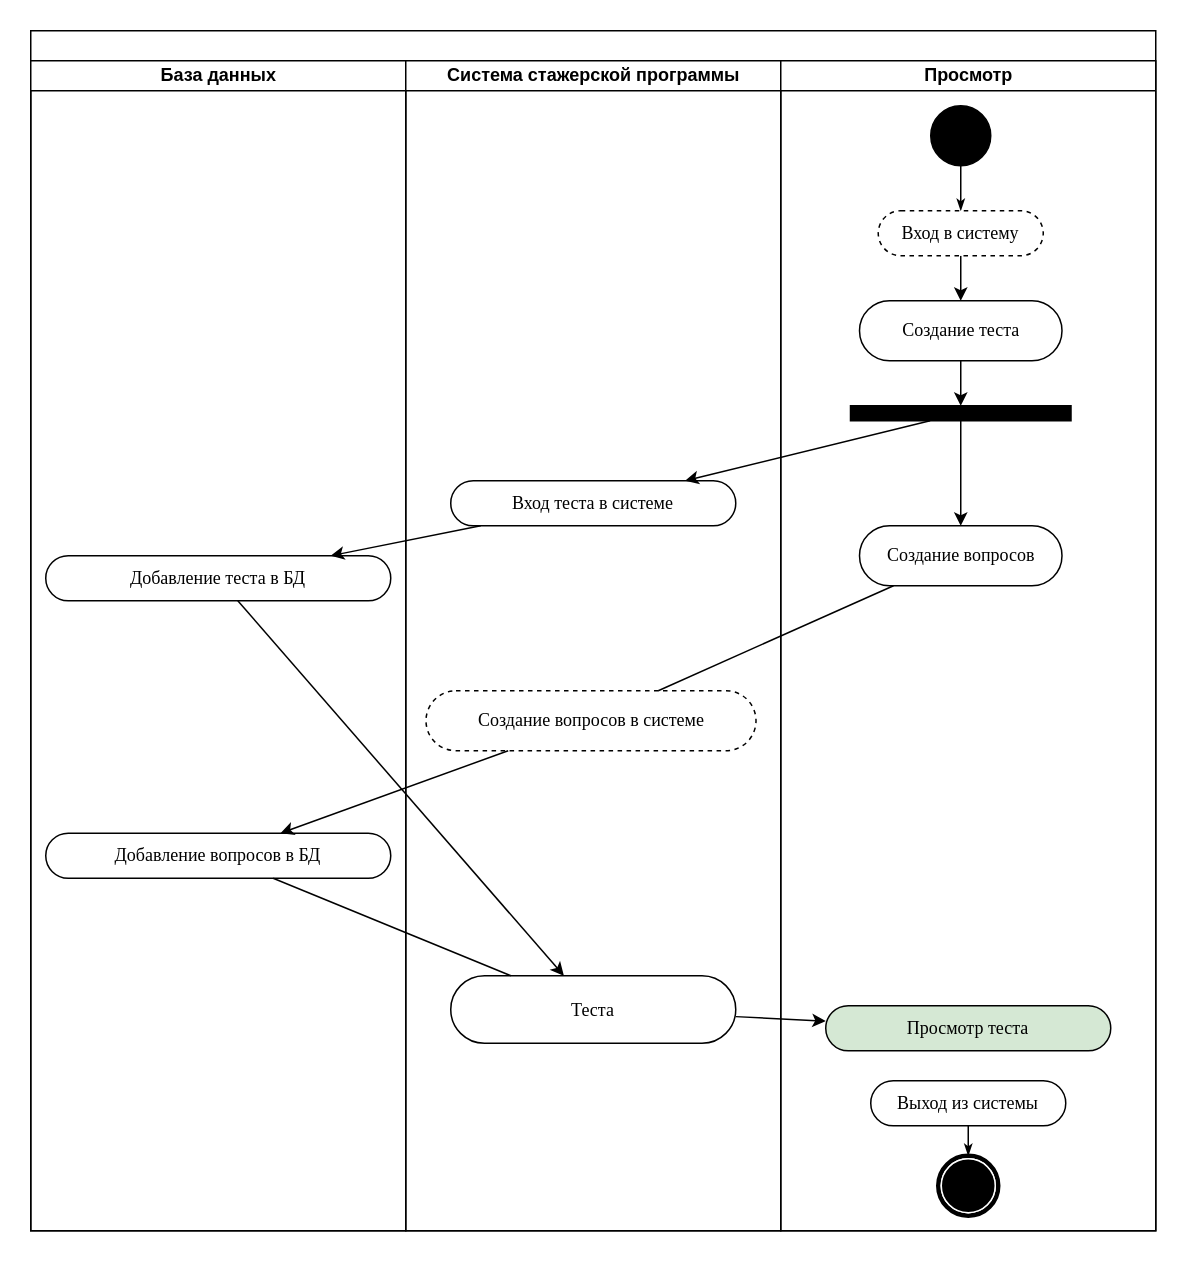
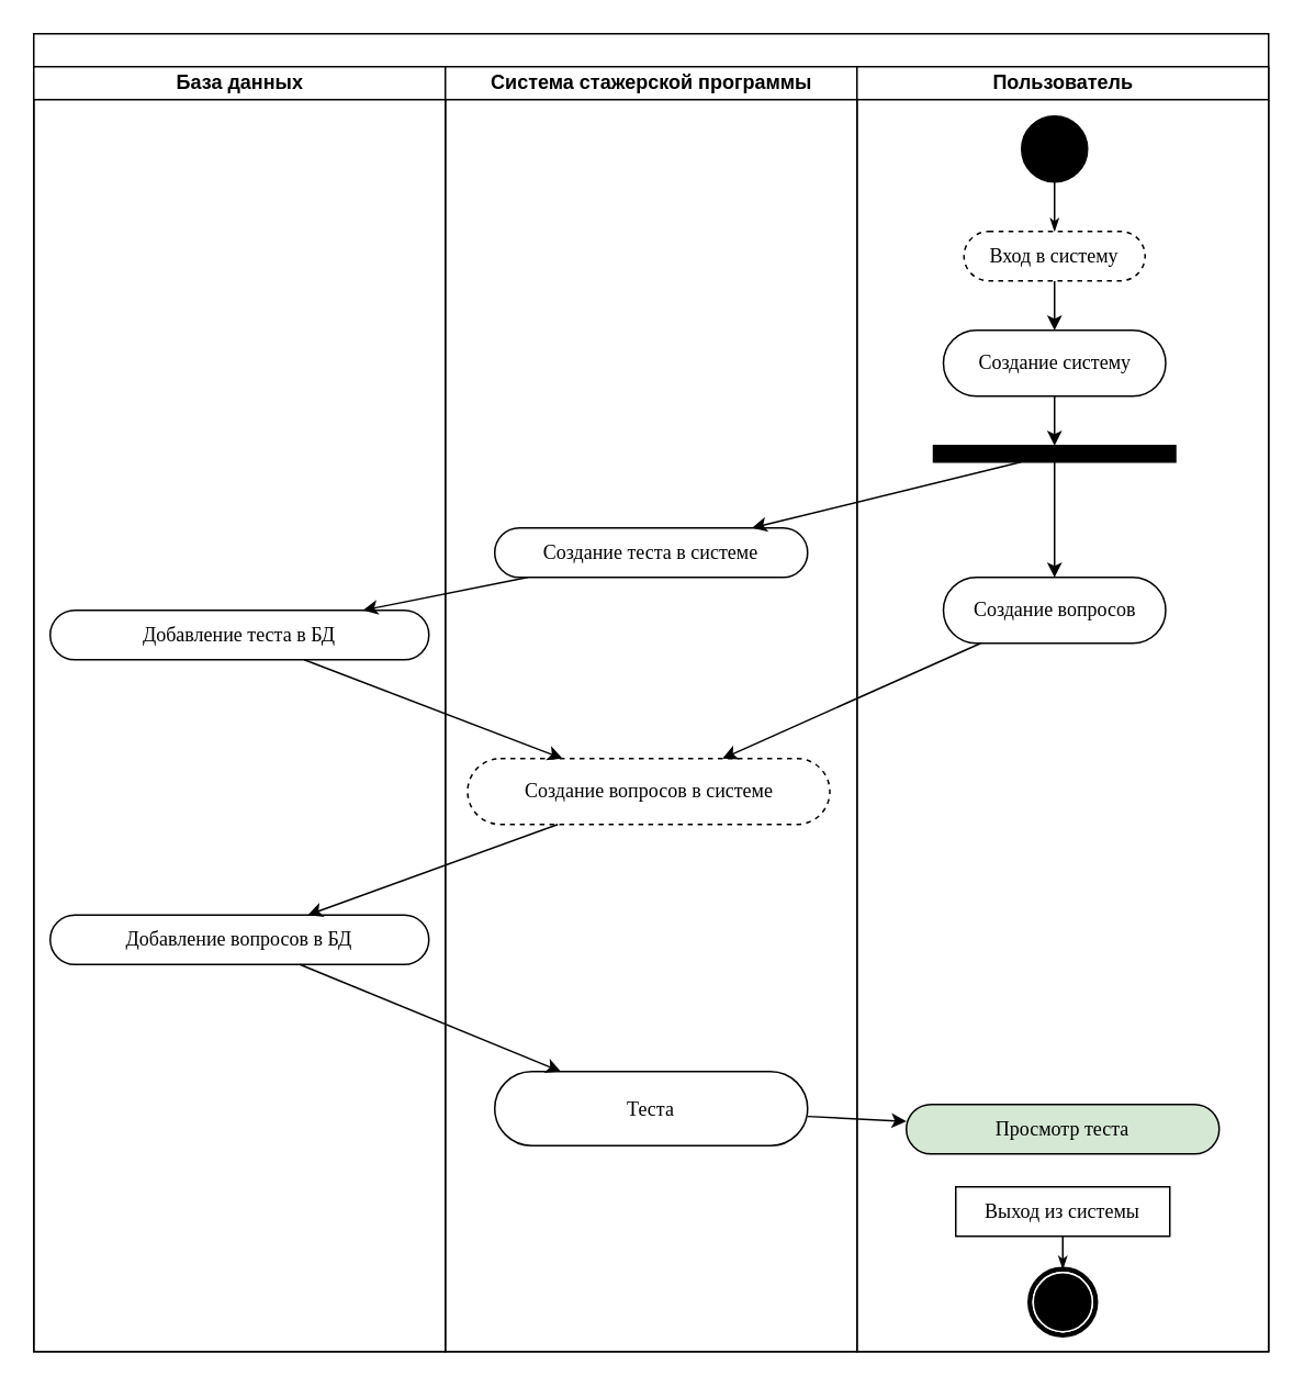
- <mxCell id="10" value="Просмотр" style="swimlane;html=1;startSize=20;" parent="2" vertex="1"><mxGeometry x="500" y="20" width="250" height="780" as="geometry" /></mxCell>
+ <mxCell id="10" value="Пользователь" style="swimlane;html=1;startSize=20;" parent="2" vertex="1"><mxGeometry x="500" y="20" width="250" height="780" as="geometry" /></mxCell>
- <mxCell id="20" value="Создание теста" style="rounded=1;whiteSpace=wrap;html=1;shadow=0;comic=0;labelBackgroundColor=none;strokeWidth=1;fontFamily=Verdana;fontSize=12;align=center;arcSize=50;" parent="10" vertex="1"><mxGeometry x="52.5" y="160" width="135" height="40" as="geometry" /></mxCell>
+ <mxCell id="20" value="Создание систему" style="rounded=1;whiteSpace=wrap;html=1;shadow=0;comic=0;labelBackgroundColor=none;strokeWidth=1;fontFamily=Verdana;fontSize=12;align=center;arcSize=50;" parent="10" vertex="1"><mxGeometry x="52.5" y="160" width="135" height="40" as="geometry" /></mxCell>
- <mxCell id="7" value="Вход теста в системе" style="rounded=1;whiteSpace=wrap;html=1;shadow=0;comic=0;labelBackgroundColor=none;strokeWidth=1;fontFamily=Verdana;fontSize=12;align=center;arcSize=50;" parent="6" vertex="1"><mxGeometry x="30" y="280" width="190" height="30" as="geometry" /></mxCell>
+ <mxCell id="7" value="Создание теста в системе" style="rounded=1;whiteSpace=wrap;html=1;shadow=0;comic=0;labelBackgroundColor=none;strokeWidth=1;fontFamily=Verdana;fontSize=12;align=center;arcSize=50;" parent="6" vertex="1"><mxGeometry x="30" y="280" width="190" height="30" as="geometry" /></mxCell>
- <mxCell id="26" style="rounded=0;orthogonalLoop=1;jettySize=auto;html=1;endArrow=none;" parent="2" source="15" target="9" edge="1"><mxGeometry relative="1" as="geometry"><mxPoint x="410.25" y="470" as="targetPoint" /></mxGeometry></mxCell>
+ <mxCell id="26" style="rounded=0;orthogonalLoop=1;jettySize=auto;html=1;" parent="2" source="15" target="9" edge="1"><mxGeometry relative="1" as="geometry"><mxPoint x="410.25" y="470" as="targetPoint" /></mxGeometry></mxCell>
- <mxCell id="29" style="rounded=0;orthogonalLoop=1;jettySize=auto;html=1;" edge="1" parent="2" source="4" target="8"><mxGeometry relative="1" as="geometry" /></mxCell>
+ <mxCell id="29" style="rounded=0;orthogonalLoop=1;jettySize=auto;html=1;" edge="1" parent="2" source="4" target="9"><mxGeometry relative="1" as="geometry" /></mxCell>
- <mxCell id="30" style="rounded=0;orthogonalLoop=1;jettySize=auto;html=1;endArrow=none;" edge="1" parent="2" source="5" target="8"><mxGeometry relative="1" as="geometry" /></mxCell>
+ <mxCell id="30" style="rounded=0;orthogonalLoop=1;jettySize=auto;html=1;" edge="1" parent="2" source="5" target="8"><mxGeometry relative="1" as="geometry" /></mxCell>
- <mxCell id="18" value="Выход из системы" style="rounded=1;whiteSpace=wrap;html=1;shadow=0;comic=0;labelBackgroundColor=none;strokeWidth=1;fontFamily=Verdana;fontSize=12;align=center;arcSize=50;" parent="10" vertex="1"><mxGeometry x="60" y="680" width="130" height="30" as="geometry" /></mxCell>
+ <mxCell id="18" value="Выход из системы" style="whiteSpace=wrap;html=1;shadow=0;comic=0;labelBackgroundColor=none;strokeWidth=1;fontFamily=Verdana;fontSize=12;align=center;arcSize=50;rounded=0;" parent="10" vertex="1"><mxGeometry x="60" y="680" width="130" height="30" as="geometry" /></mxCell>
